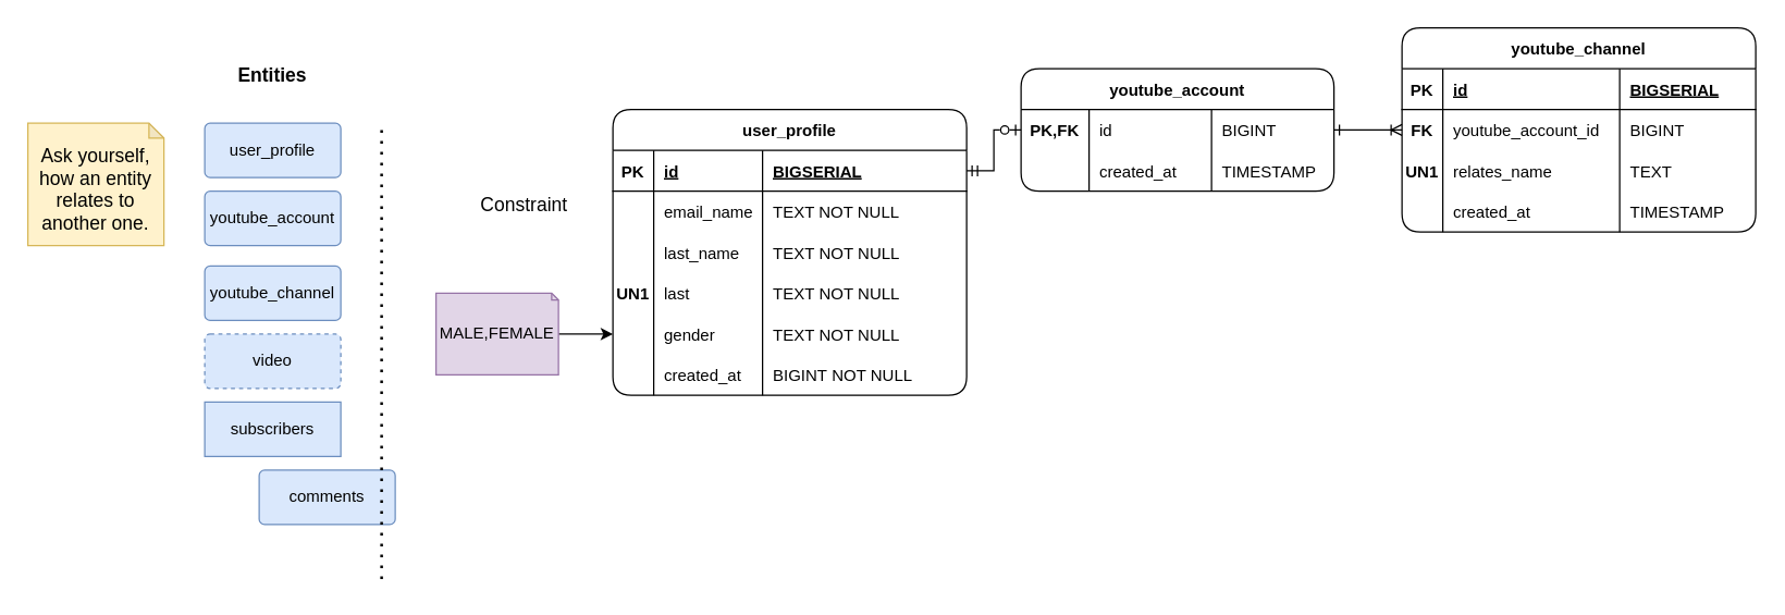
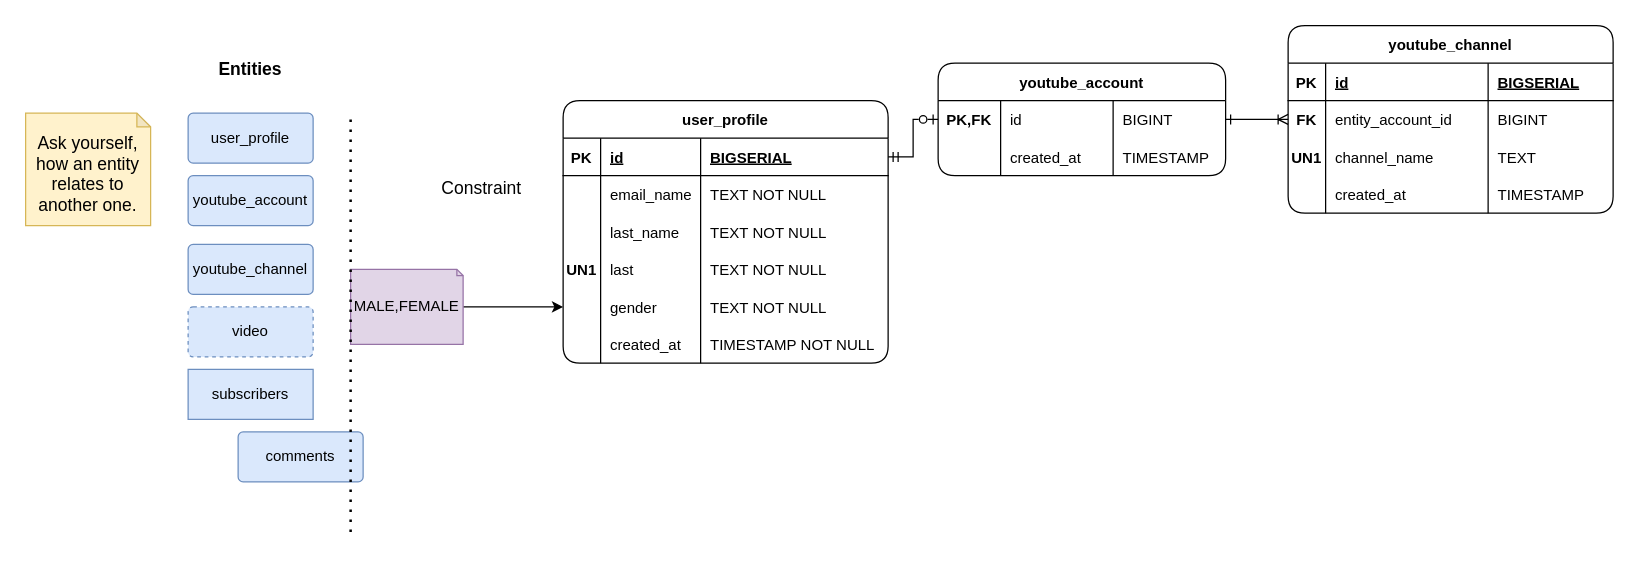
- <mxCell id="55" value="youtube_account_id" style="shape=partialRectangle;connectable=0;fillColor=none;top=0;left=0;bottom=0;right=0;align=left;spacingLeft=6;overflow=hidden;" vertex="1" parent="53"><mxGeometry x="30" width="130" height="30" as="geometry"><mxRectangle width="130" height="30" as="alternateBounds" /></mxGeometry></mxCell>
+ <mxCell id="55" value="entity_account_id" style="shape=partialRectangle;connectable=0;fillColor=none;top=0;left=0;bottom=0;right=0;align=left;spacingLeft=6;overflow=hidden;" vertex="1" parent="53"><mxGeometry x="30" width="130" height="30" as="geometry"><mxRectangle width="130" height="30" as="alternateBounds" /></mxGeometry></mxCell>
- <mxCell id="59" value="relates_name" style="shape=partialRectangle;connectable=0;fillColor=none;top=0;left=0;bottom=0;right=0;align=left;spacingLeft=6;overflow=hidden;" vertex="1" parent="57"><mxGeometry x="30" width="130" height="30" as="geometry"><mxRectangle width="130" height="30" as="alternateBounds" /></mxGeometry></mxCell>
+ <mxCell id="59" value="channel_name" style="shape=partialRectangle;connectable=0;fillColor=none;top=0;left=0;bottom=0;right=0;align=left;spacingLeft=6;overflow=hidden;" vertex="1" parent="57"><mxGeometry x="30" width="130" height="30" as="geometry"><mxRectangle width="130" height="30" as="alternateBounds" /></mxGeometry></mxCell>
- <mxCell id="34" value="MALE,FEMALE" style="shape=note;size=5;whiteSpace=wrap;html=1;rounded=1;fillColor=#e1d5e7;strokeColor=#9673a6;" vertex="1" parent="1"><mxGeometry x="320" y="215" width="90" height="60" as="geometry" /></mxCell>
+ <mxCell id="34" value="MALE,FEMALE" style="shape=note;size=5;whiteSpace=wrap;html=1;rounded=1;fillColor=#e1d5e7;strokeColor=#9673a6;" vertex="1" parent="1"><mxGeometry x="280" y="215" width="90" height="60" as="geometry" /></mxCell>
- <mxCell id="32" value="BIGINT NOT NULL" style="shape=partialRectangle;connectable=0;fillColor=none;top=0;left=0;bottom=0;right=0;align=left;spacingLeft=6;overflow=hidden;" vertex="1" parent="29"><mxGeometry x="110" width="150" height="30" as="geometry"><mxRectangle width="150" height="30" as="alternateBounds" /></mxGeometry></mxCell>
+ <mxCell id="32" value="TIMESTAMP NOT NULL" style="shape=partialRectangle;connectable=0;fillColor=none;top=0;left=0;bottom=0;right=0;align=left;spacingLeft=6;overflow=hidden;" vertex="1" parent="29"><mxGeometry x="110" width="150" height="30" as="geometry"><mxRectangle width="150" height="30" as="alternateBounds" /></mxGeometry></mxCell>
